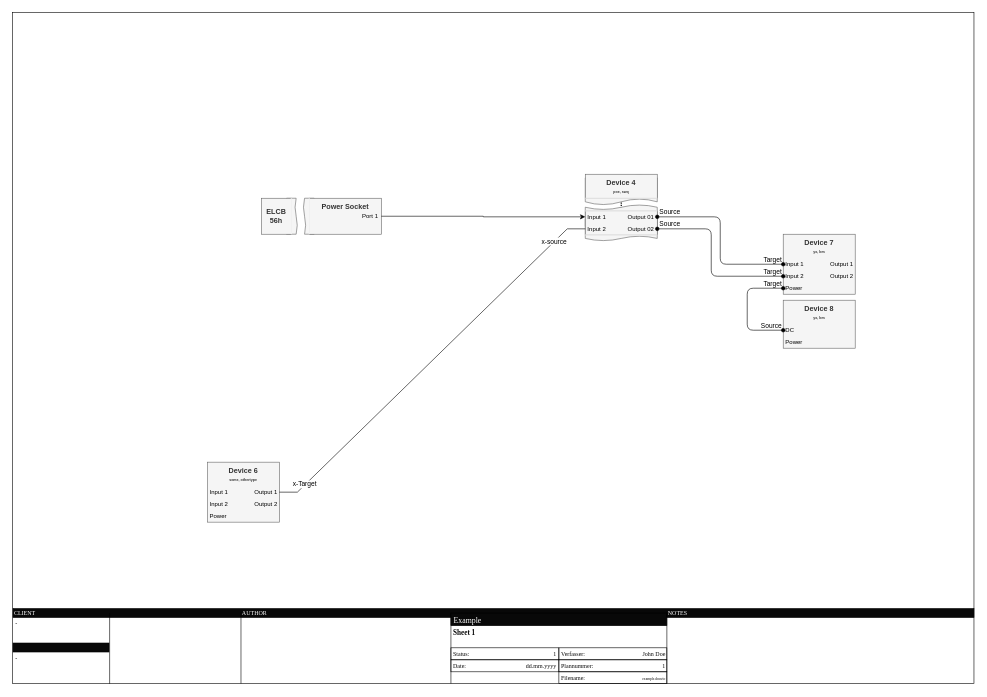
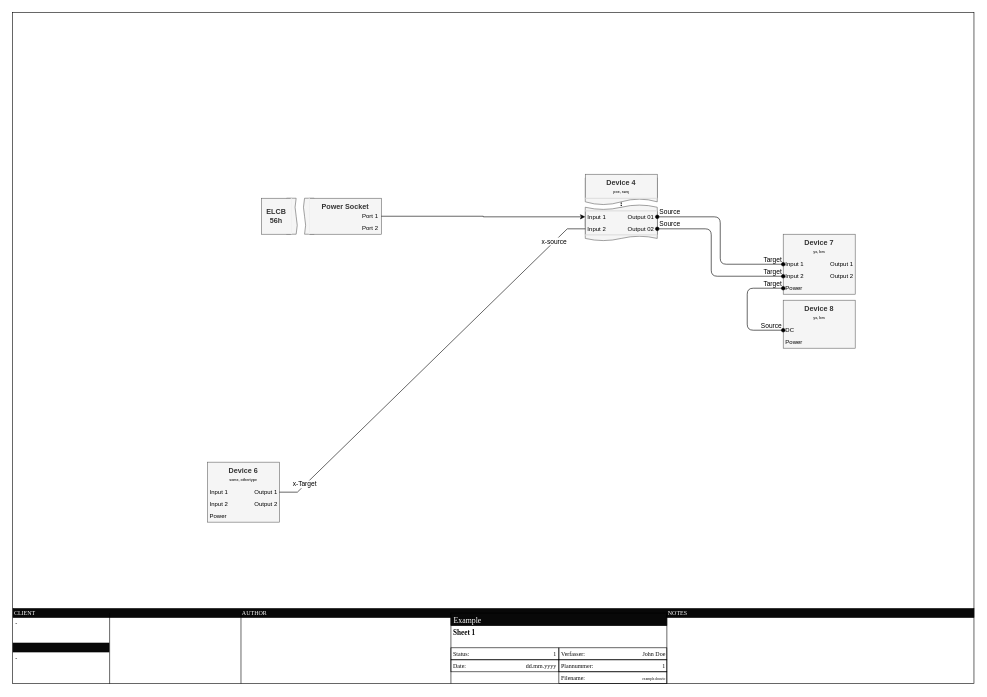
+ <mxCell id="61" value="Port 2" style="text;html=1;strokeColor=none;fillColor=none;align=right;verticalAlign=middle;rounded=0;fontSize=10;spacingLeft=4;spacingRight=4;fontStyle=0;container=0;" parent="52" vertex="1"><mxGeometry x="140" y="40" width="60" height="20" as="geometry" /></mxCell>
